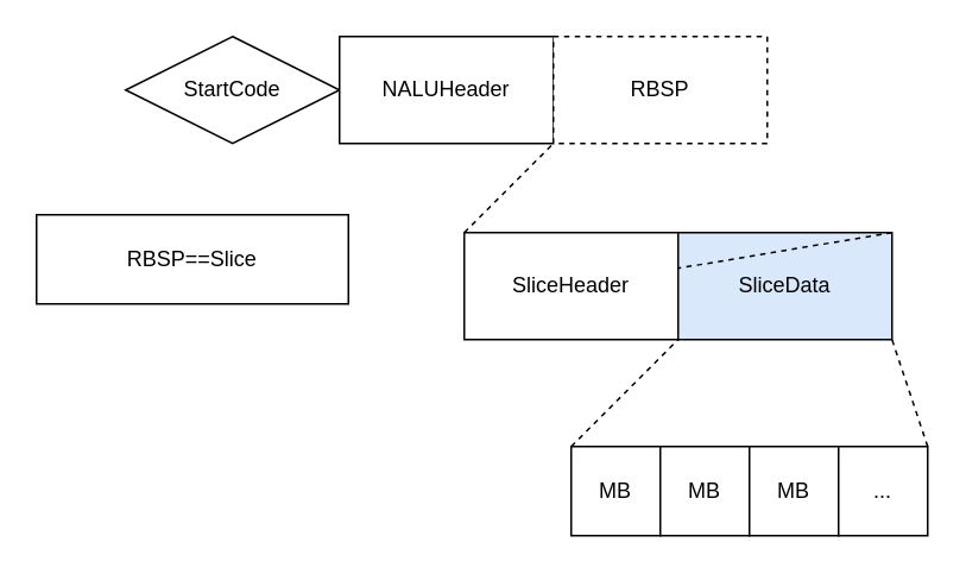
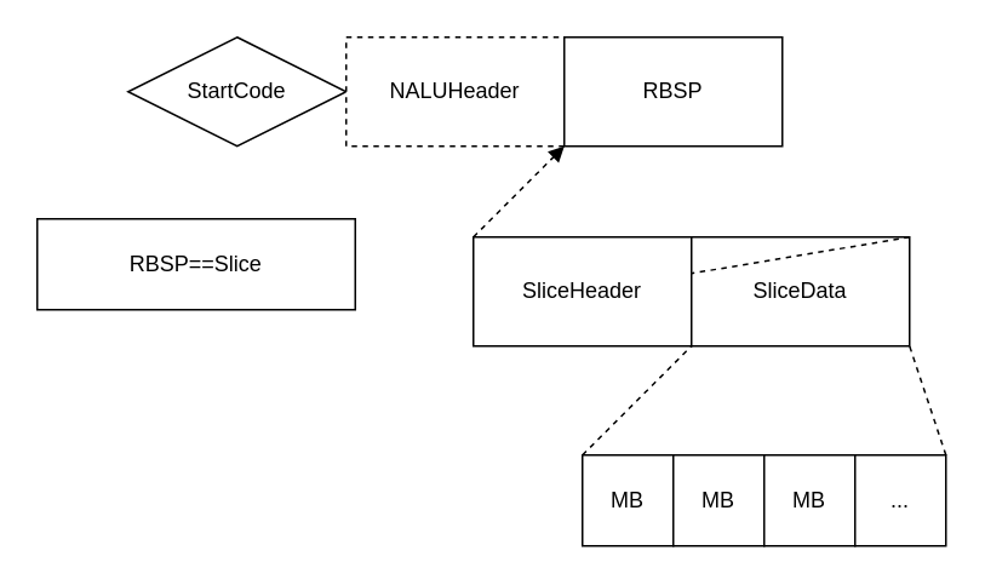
- <mxCell id="3" value="NALUHeader" style="rounded=0;whiteSpace=wrap;html=1;" vertex="1" parent="1"><mxGeometry x="190" y="20" width="120" height="60" as="geometry" /></mxCell>
+ <mxCell id="3" value="NALUHeader" style="rounded=0;whiteSpace=wrap;html=1;dashed=1;" vertex="1" parent="1"><mxGeometry x="190" y="20" width="120" height="60" as="geometry" /></mxCell>
- <mxCell id="4" value="RBSP" style="rounded=0;whiteSpace=wrap;html=1;dashed=1;" vertex="1" parent="1"><mxGeometry x="310" y="20" width="120" height="60" as="geometry" /></mxCell>
+ <mxCell id="4" value="RBSP" style="rounded=0;whiteSpace=wrap;html=1;" vertex="1" parent="1"><mxGeometry x="310" y="20" width="120" height="60" as="geometry" /></mxCell>
- <mxCell id="8" value="" style="endArrow=none;dashed=1;html=1;entryX=0;entryY=1;entryDx=0;entryDy=0;exitX=0;exitY=0;exitDx=0;exitDy=0;" edge="1" parent="1" source="6" target="4"><mxGeometry width="50" height="50" relative="1" as="geometry"><mxPoint x="300" y="130" as="sourcePoint" /><mxPoint x="350" y="80" as="targetPoint" /></mxGeometry></mxCell>
+ <mxCell id="8" value="" style="endArrow=block;dashed=1;html=1;entryX=0;entryY=1;entryDx=0;entryDy=0;exitX=0;exitY=0;exitDx=0;exitDy=0;" edge="1" parent="1" source="6" target="4"><mxGeometry width="50" height="50" relative="1" as="geometry"><mxPoint x="300" y="130" as="sourcePoint" /><mxPoint x="350" y="80" as="targetPoint" /></mxGeometry></mxCell>
- <mxCell id="7" value="SliceData" style="rounded=0;whiteSpace=wrap;html=1;fillColor=#dae8fc;" vertex="1" parent="1"><mxGeometry x="380" y="130" width="120" height="60" as="geometry" /></mxCell>
+ <mxCell id="7" value="SliceData" style="rounded=0;whiteSpace=wrap;html=1;" vertex="1" parent="1"><mxGeometry x="380" y="130" width="120" height="60" as="geometry" /></mxCell>
